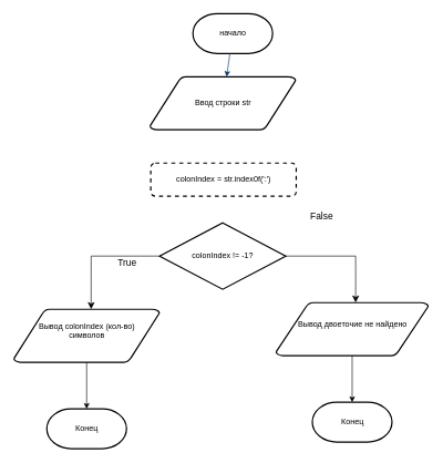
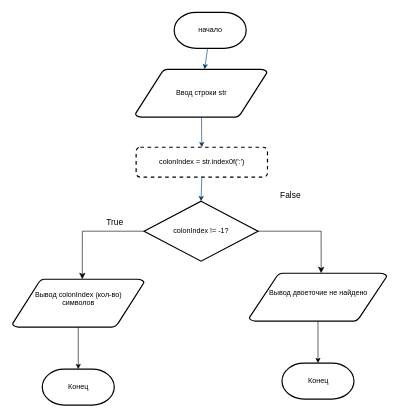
+ <mxCell id="5" style="fontStyle=1;strokeColor=#003366;strokeWidth=1;html=1;entryX=0.5;entryY=0;entryDx=0;entryDy=0;" parent="1" source="3" target="6" edge="1"><mxGeometry relative="1" as="geometry"><mxPoint x="336.005" y="225" as="targetPoint" /></mxGeometry></mxCell>
+ <mxCell id="7" style="fontStyle=1;strokeColor=#003366;strokeWidth=1;html=1;exitX=0.5;exitY=1;exitDx=0;exitDy=0;entryX=0.5;entryY=0;entryDx=0;entryDy=0;entryPerimeter=0;" parent="1" source="6" target="8" edge="1"><mxGeometry relative="1" as="geometry"><mxPoint x="336" y="395" as="sourcePoint" /><mxPoint x="295" y="595" as="targetPoint" /></mxGeometry></mxCell>
- <mxCell id="10" value="&lt;font style=&quot;font-size: 14px;&quot;&gt;True&lt;/font&gt;" style="text;fontStyle=0;html=1;strokeColor=none;gradientColor=none;fillColor=none;strokeWidth=2;" parent="1" vertex="1"><mxGeometry x="175" y="380" width="40" height="26" as="geometry" /></mxCell>
+ <mxCell id="10" value="&lt;font style=&quot;font-size: 14px;&quot;&gt;True&lt;/font&gt;" style="text;fontStyle=0;html=1;strokeColor=none;gradientColor=none;fillColor=none;strokeWidth=2;" parent="1" vertex="1"><mxGeometry x="175" y="355" width="40" height="26" as="geometry" /></mxCell>
